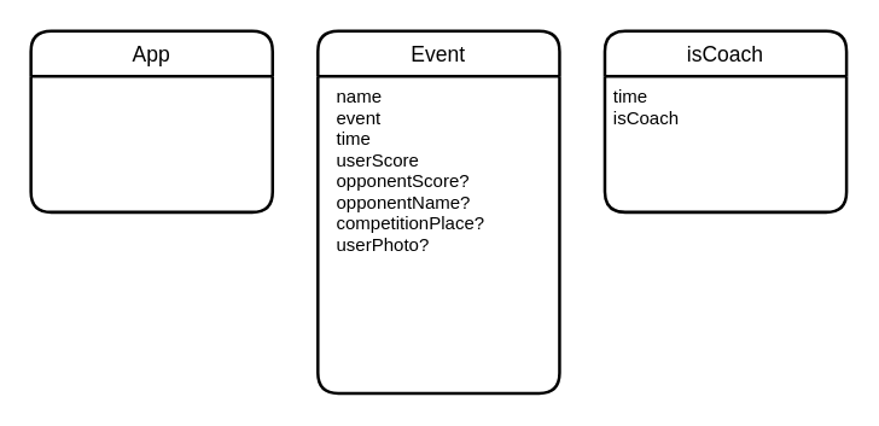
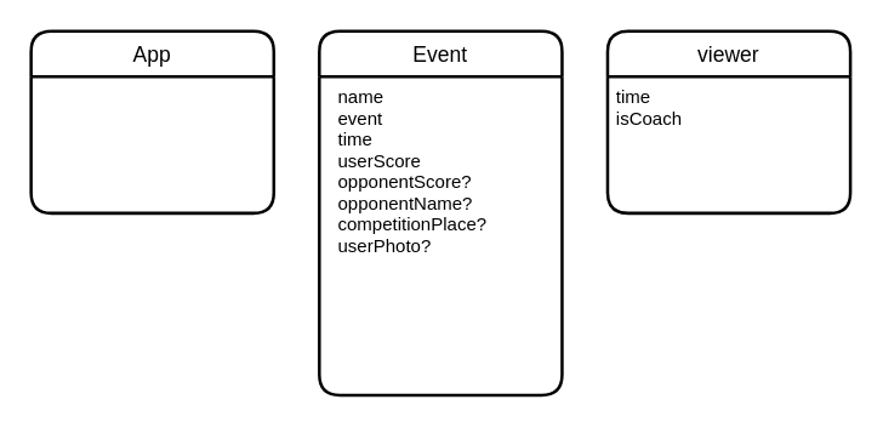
- <mxCell id="6" value="isCoach" style="swimlane;childLayout=stackLayout;horizontal=1;startSize=30;horizontalStack=0;rounded=1;fontSize=14;fontStyle=0;strokeWidth=2;resizeParent=0;resizeLast=1;shadow=0;dashed=0;align=center;" vertex="1" parent="1"><mxGeometry x="400" y="20" width="160" height="120" as="geometry" /></mxCell>
+ <mxCell id="6" value="viewer" style="swimlane;childLayout=stackLayout;horizontal=1;startSize=30;horizontalStack=0;rounded=1;fontSize=14;fontStyle=0;strokeWidth=2;resizeParent=0;resizeLast=1;shadow=0;dashed=0;align=center;" vertex="1" parent="1"><mxGeometry x="400" y="20" width="160" height="120" as="geometry" /></mxCell>
